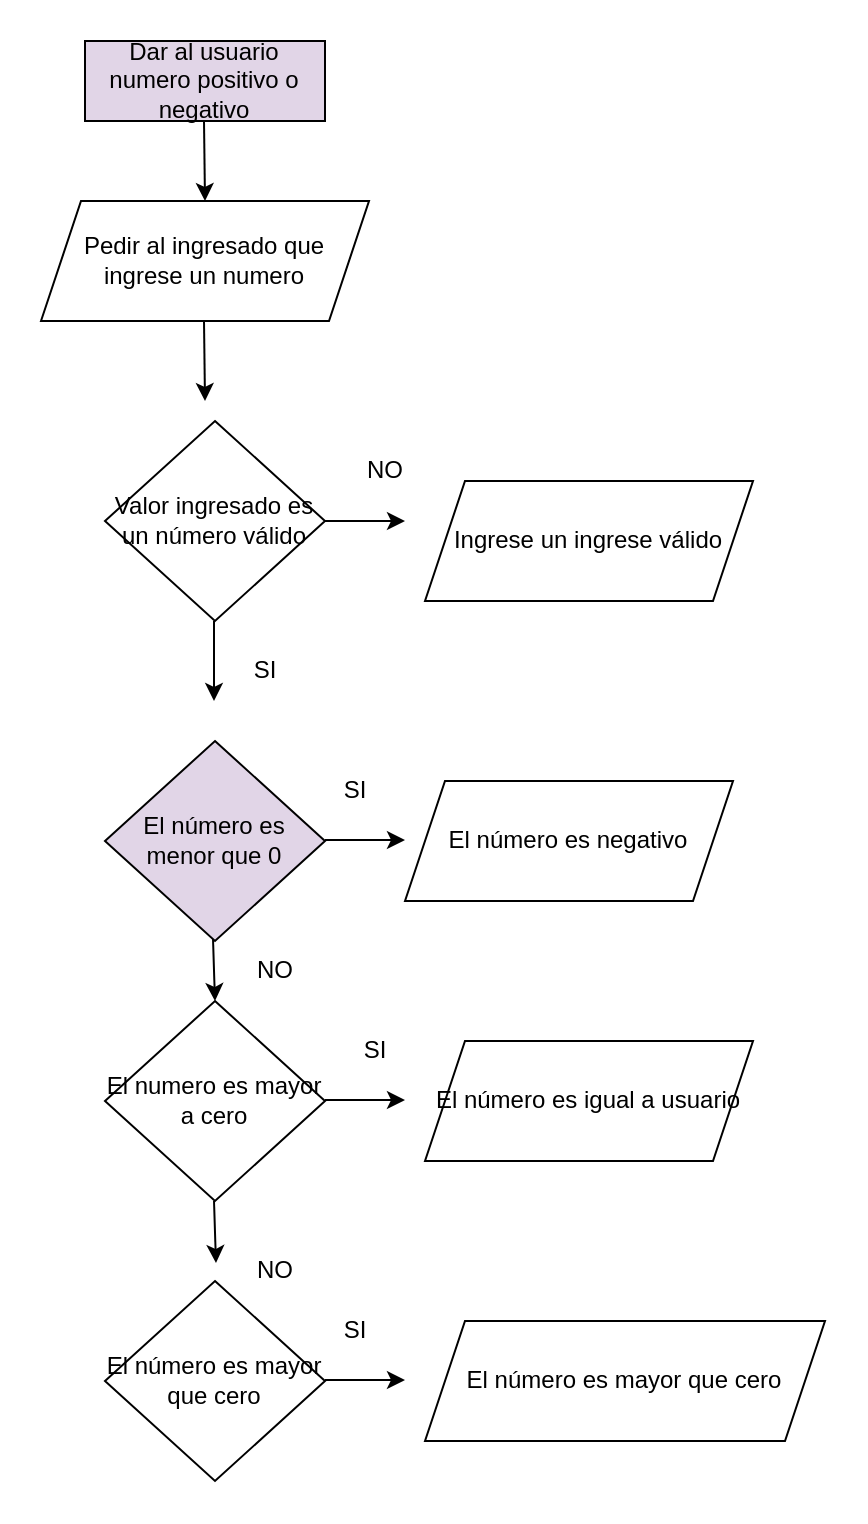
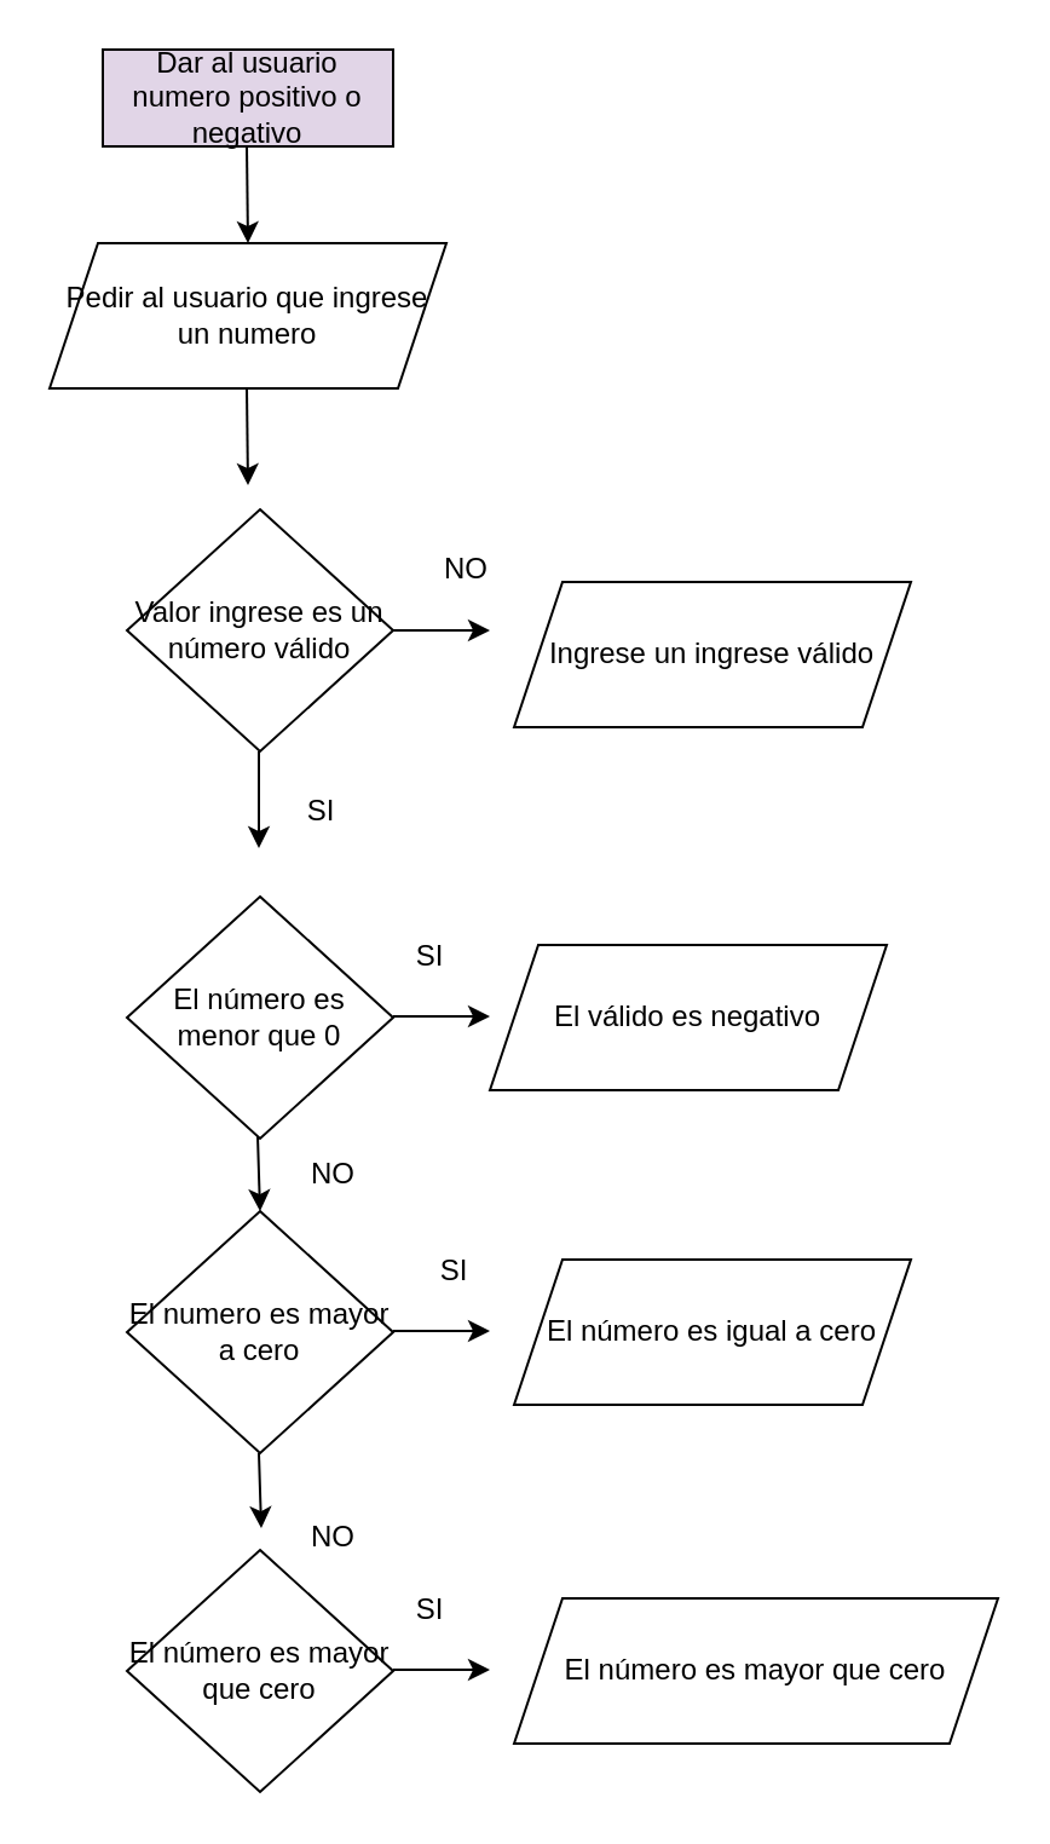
- <mxCell id="4" value="Pedir al ingresado que ingrese un numero" style="shape=parallelogram;perimeter=parallelogramPerimeter;whiteSpace=wrap;html=1;fixedSize=1;" vertex="1" parent="1"><mxGeometry x="20" y="100" width="164" height="60" as="geometry" /></mxCell>
+ <mxCell id="4" value="Pedir al usuario que ingrese un numero" style="shape=parallelogram;perimeter=parallelogramPerimeter;whiteSpace=wrap;html=1;fixedSize=1;" vertex="1" parent="1"><mxGeometry x="20" y="100" width="164" height="60" as="geometry" /></mxCell>
- <mxCell id="5" value="Valor ingresado es un número válido" style="rhombus;whiteSpace=wrap;html=1;" vertex="1" parent="1"><mxGeometry x="52" y="210" width="110" height="100" as="geometry" /></mxCell>
+ <mxCell id="5" value="Valor ingrese es un número válido" style="rhombus;whiteSpace=wrap;html=1;" vertex="1" parent="1"><mxGeometry x="52" y="210" width="110" height="100" as="geometry" /></mxCell>
- <mxCell id="12" value="El número es menor que 0" style="rhombus;whiteSpace=wrap;html=1;fillColor=#e1d5e7;" vertex="1" parent="1"><mxGeometry x="52" y="370" width="110" height="100" as="geometry" /></mxCell>
+ <mxCell id="12" value="El número es menor que 0" style="rhombus;whiteSpace=wrap;html=1;" vertex="1" parent="1"><mxGeometry x="52" y="370" width="110" height="100" as="geometry" /></mxCell>
- <mxCell id="25" value="El número es negativo" style="shape=parallelogram;perimeter=parallelogramPerimeter;whiteSpace=wrap;html=1;fixedSize=1;" vertex="1" parent="1"><mxGeometry x="202" y="390" width="164" height="60" as="geometry" /></mxCell>
+ <mxCell id="25" value="El válido es negativo" style="shape=parallelogram;perimeter=parallelogramPerimeter;whiteSpace=wrap;html=1;fixedSize=1;" vertex="1" parent="1"><mxGeometry x="202" y="390" width="164" height="60" as="geometry" /></mxCell>
- <mxCell id="26" value="El número es igual a usuario" style="shape=parallelogram;perimeter=parallelogramPerimeter;whiteSpace=wrap;html=1;fixedSize=1;" vertex="1" parent="1"><mxGeometry x="212" y="520" width="164" height="60" as="geometry" /></mxCell>
+ <mxCell id="26" value="El número es igual a cero" style="shape=parallelogram;perimeter=parallelogramPerimeter;whiteSpace=wrap;html=1;fixedSize=1;" vertex="1" parent="1"><mxGeometry x="212" y="520" width="164" height="60" as="geometry" /></mxCell>
